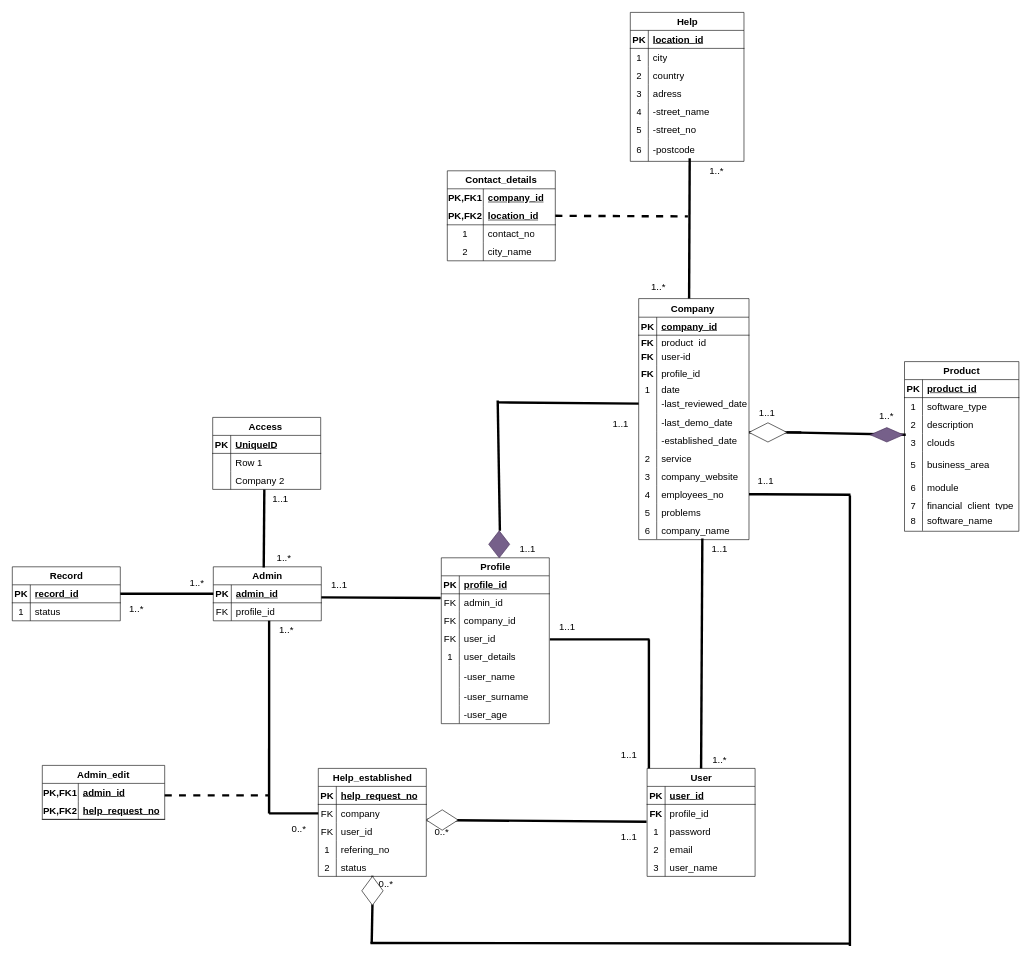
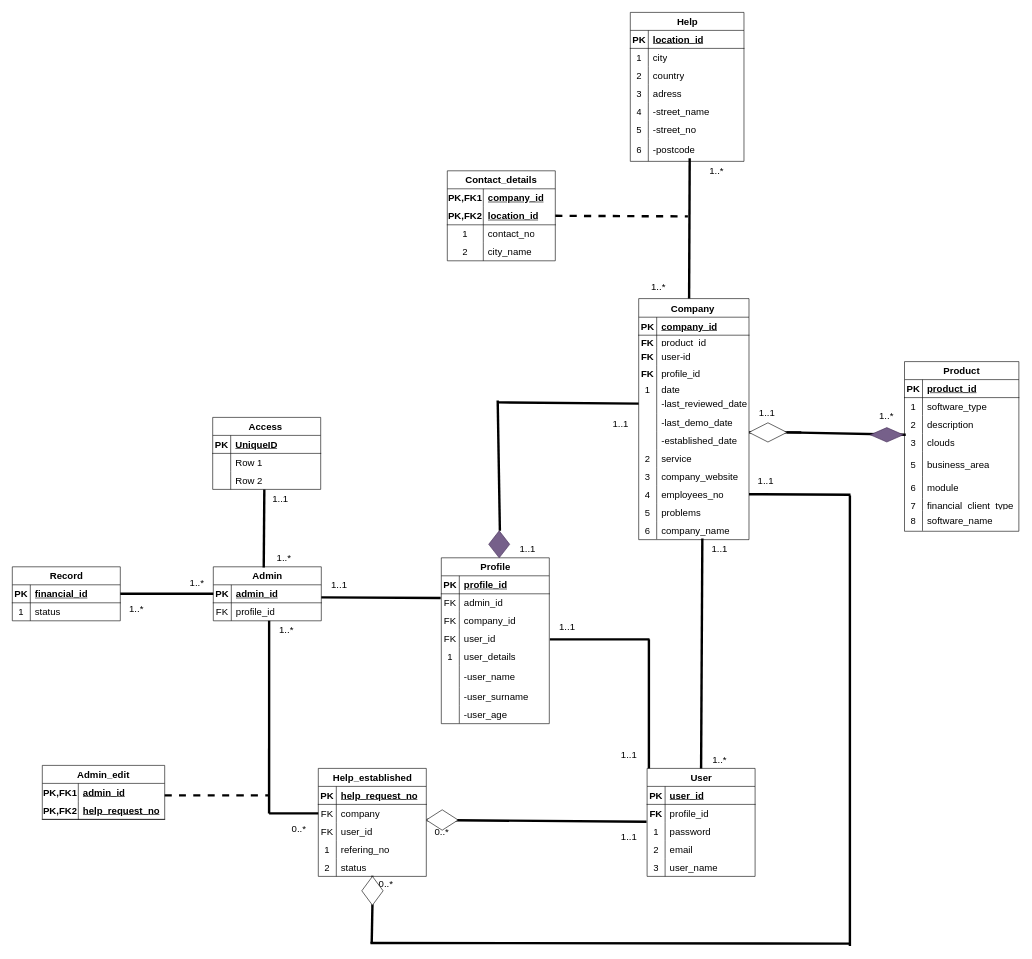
- <mxCell id="72" value="Company 2" style="shape=partialRectangle;connectable=0;fillColor=none;top=0;left=0;bottom=0;right=0;align=left;spacingLeft=6;overflow=hidden;whiteSpace=wrap;html=1;fontSize=16;" vertex="1" parent="70"><mxGeometry x="30" width="150" height="30" as="geometry"><mxRectangle width="150" height="30" as="alternateBounds" /></mxGeometry></mxCell>
+ <mxCell id="72" value="Row 2" style="shape=partialRectangle;connectable=0;fillColor=none;top=0;left=0;bottom=0;right=0;align=left;spacingLeft=6;overflow=hidden;whiteSpace=wrap;html=1;fontSize=16;" vertex="1" parent="70"><mxGeometry x="30" width="150" height="30" as="geometry"><mxRectangle width="150" height="30" as="alternateBounds" /></mxGeometry></mxCell>
- <mxCell id="76" value="record_id" style="shape=partialRectangle;connectable=0;fillColor=none;top=0;left=0;bottom=0;right=0;align=left;spacingLeft=6;fontStyle=5;overflow=hidden;whiteSpace=wrap;html=1;fontSize=16;" vertex="1" parent="74"><mxGeometry x="30" width="150" height="30" as="geometry"><mxRectangle width="150" height="30" as="alternateBounds" /></mxGeometry></mxCell>
+ <mxCell id="76" value="financial_id" style="shape=partialRectangle;connectable=0;fillColor=none;top=0;left=0;bottom=0;right=0;align=left;spacingLeft=6;fontStyle=5;overflow=hidden;whiteSpace=wrap;html=1;fontSize=16;" vertex="1" parent="74"><mxGeometry x="30" width="150" height="30" as="geometry"><mxRectangle width="150" height="30" as="alternateBounds" /></mxGeometry></mxCell>
